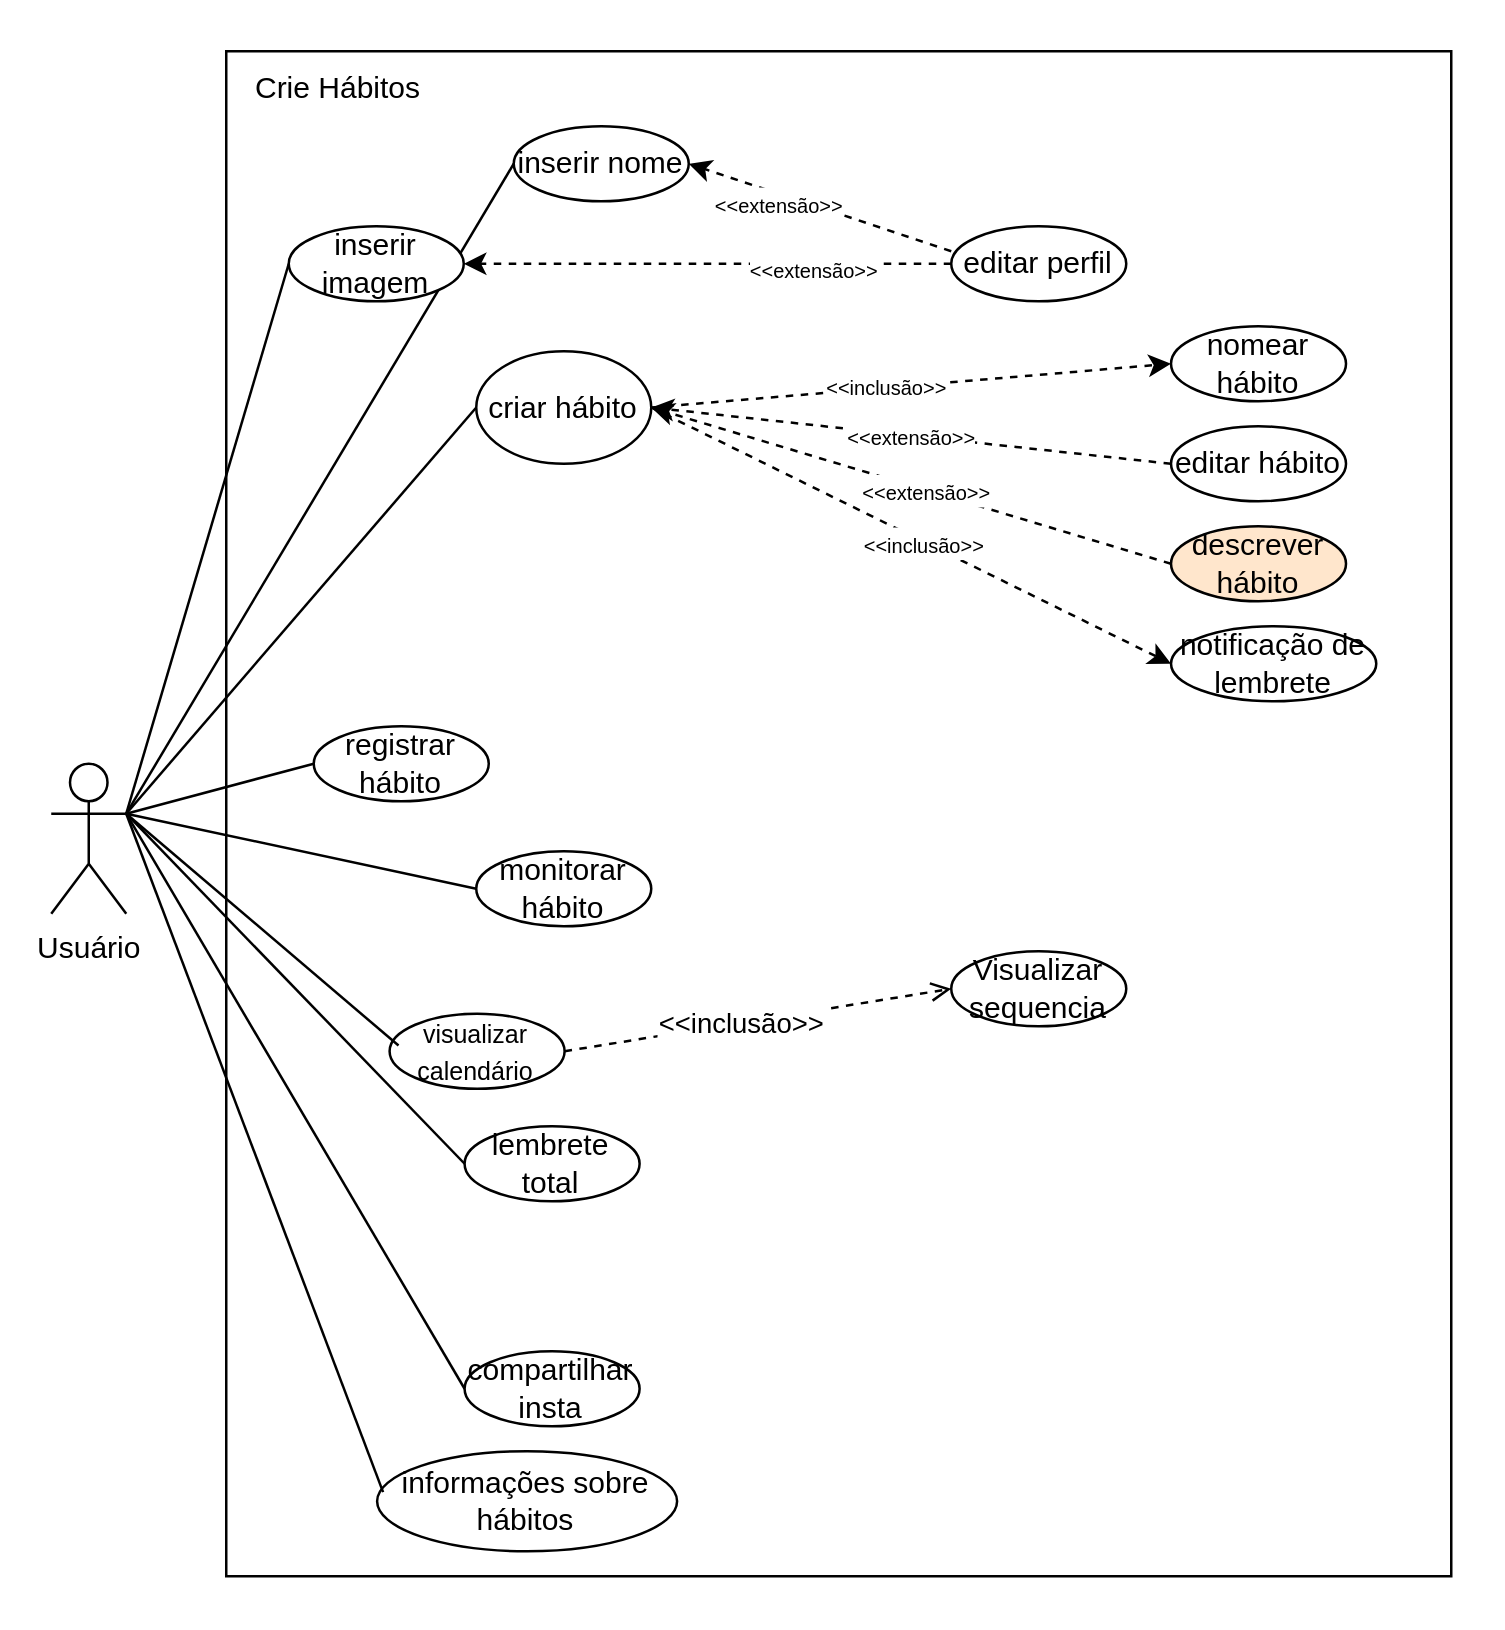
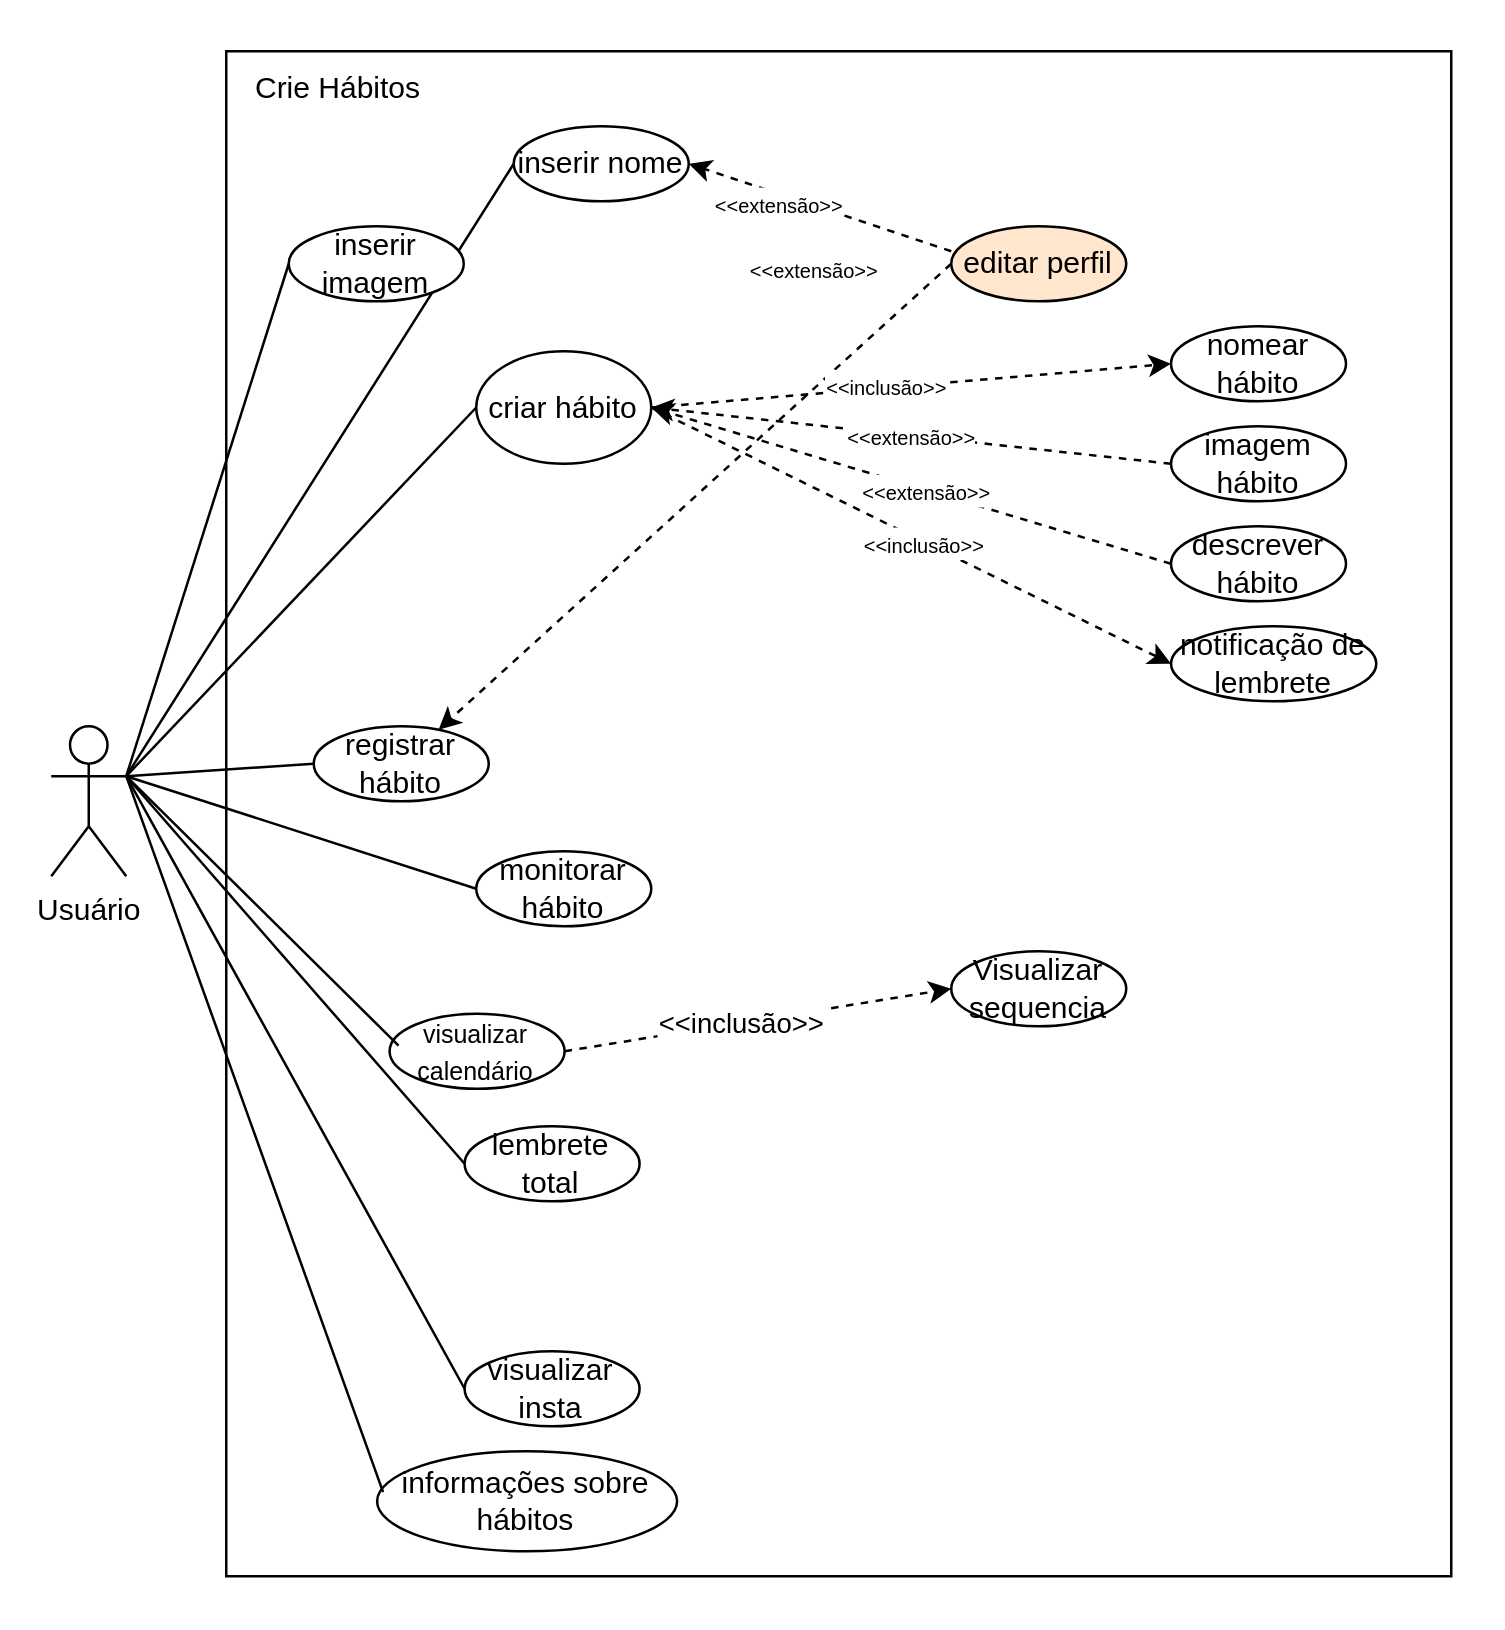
- <mxCell id="13" style="rounded=0;orthogonalLoop=1;jettySize=auto;html=1;exitX=0;exitY=0.5;exitDx=0;exitDy=0;entryX=1;entryY=0.5;entryDx=0;entryDy=0;dashed=1;" edge="1" parent="1" source="14" target="12"><mxGeometry relative="1" as="geometry" /></mxCell>
+ <mxCell id="13" style="rounded=0;orthogonalLoop=1;jettySize=auto;html=1;exitX=0;exitY=0.5;exitDx=0;exitDy=0;dashed=1;" edge="1" parent="1" source="14" target="25"><mxGeometry relative="1" as="geometry" /></mxCell>
- <mxCell id="14" value="editar perfil" style="ellipse;whiteSpace=wrap;html=1;" vertex="1" parent="1"><mxGeometry x="380" y="90" width="70" height="30" as="geometry" /></mxCell>
+ <mxCell id="14" value="editar perfil" style="ellipse;whiteSpace=wrap;html=1;fillColor=#ffe6cc;" vertex="1" parent="1"><mxGeometry x="380" y="90" width="70" height="30" as="geometry" /></mxCell>
- <mxCell id="22" value="editar hábito" style="ellipse;whiteSpace=wrap;html=1;" vertex="1" parent="1"><mxGeometry x="467.91" y="170" width="70" height="30" as="geometry" /></mxCell>
+ <mxCell id="22" value="imagem hábito" style="ellipse;whiteSpace=wrap;html=1;" vertex="1" parent="1"><mxGeometry x="467.91" y="170" width="70" height="30" as="geometry" /></mxCell>
- <mxCell id="23" value="descrever hábito" style="ellipse;whiteSpace=wrap;html=1;fillColor=#ffe6cc;" vertex="1" parent="1"><mxGeometry x="467.91" y="210" width="70" height="30" as="geometry" /></mxCell>
+ <mxCell id="23" value="descrever hábito" style="ellipse;whiteSpace=wrap;html=1;" vertex="1" parent="1"><mxGeometry x="467.91" y="210" width="70" height="30" as="geometry" /></mxCell>
- <mxCell id="10" value="Usuário" style="shape=umlActor;verticalLabelPosition=bottom;verticalAlign=top;html=1;outlineConnect=0;" vertex="1" parent="1"><mxGeometry x="20" y="305" width="30" height="60" as="geometry" /></mxCell>
+ <mxCell id="10" value="Usuário" style="shape=umlActor;verticalLabelPosition=bottom;verticalAlign=top;html=1;outlineConnect=0;" vertex="1" parent="1"><mxGeometry x="20" y="290" width="30" height="60" as="geometry" /></mxCell>
- <mxCell id="26" style="rounded=0;orthogonalLoop=1;jettySize=auto;html=1;exitX=1;exitY=0.5;exitDx=0;exitDy=0;entryX=0;entryY=0.5;entryDx=0;entryDy=0;dashed=1;endArrow=open;" edge="1" parent="1" source="28" target="31"><mxGeometry relative="1" as="geometry" /></mxCell>
+ <mxCell id="26" style="rounded=0;orthogonalLoop=1;jettySize=auto;html=1;exitX=1;exitY=0.5;exitDx=0;exitDy=0;entryX=0;entryY=0.5;entryDx=0;entryDy=0;dashed=1;" edge="1" parent="1" source="28" target="31"><mxGeometry relative="1" as="geometry" /></mxCell>
- <mxCell id="32" value="compartilhar insta" style="ellipse;whiteSpace=wrap;html=1;" vertex="1" parent="1"><mxGeometry x="185.34" y="540" width="70" height="30" as="geometry" /></mxCell>
+ <mxCell id="32" value="visualizar insta" style="ellipse;whiteSpace=wrap;html=1;" vertex="1" parent="1"><mxGeometry x="185.34" y="540" width="70" height="30" as="geometry" /></mxCell>
